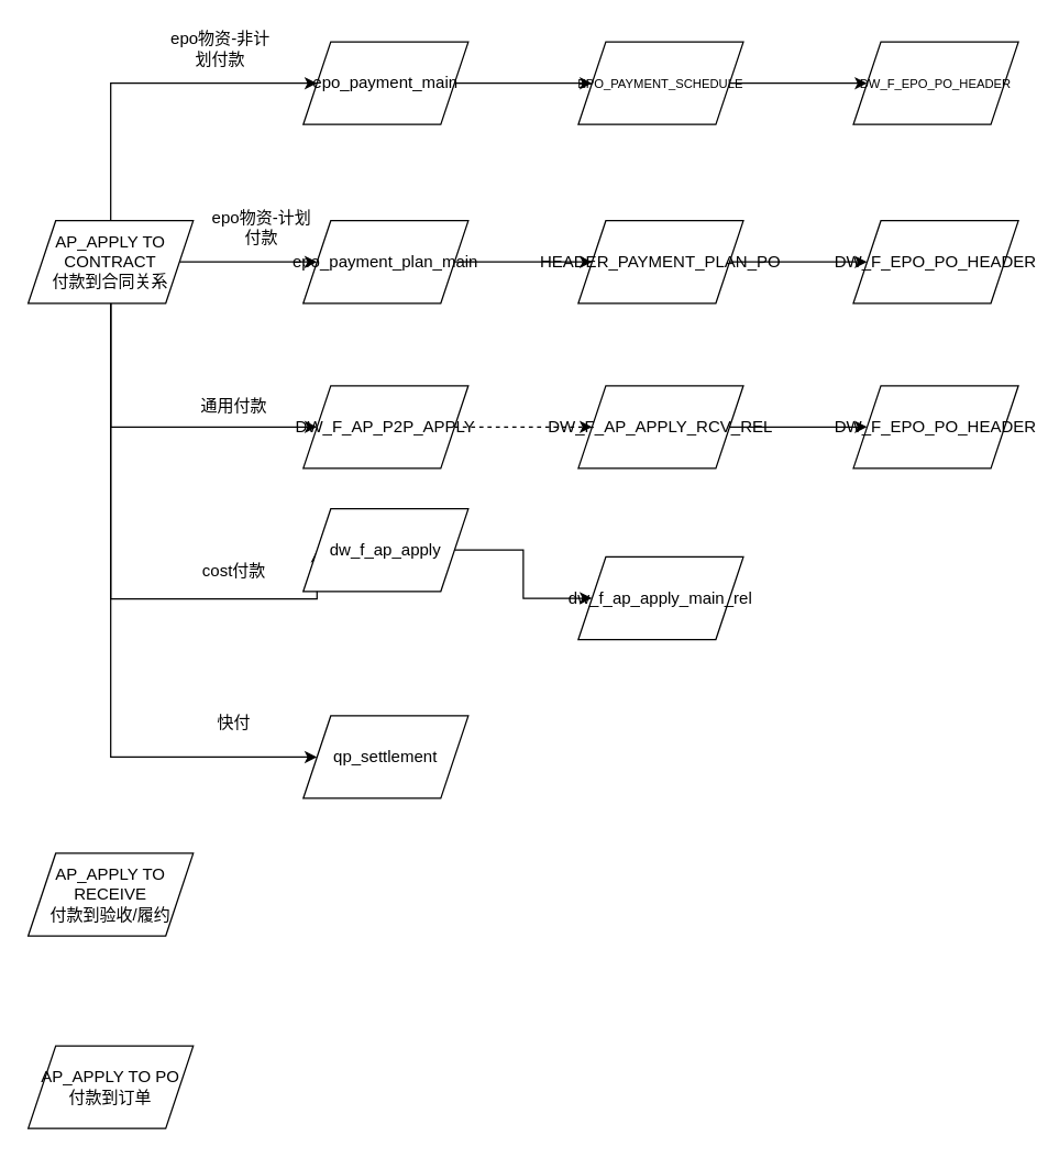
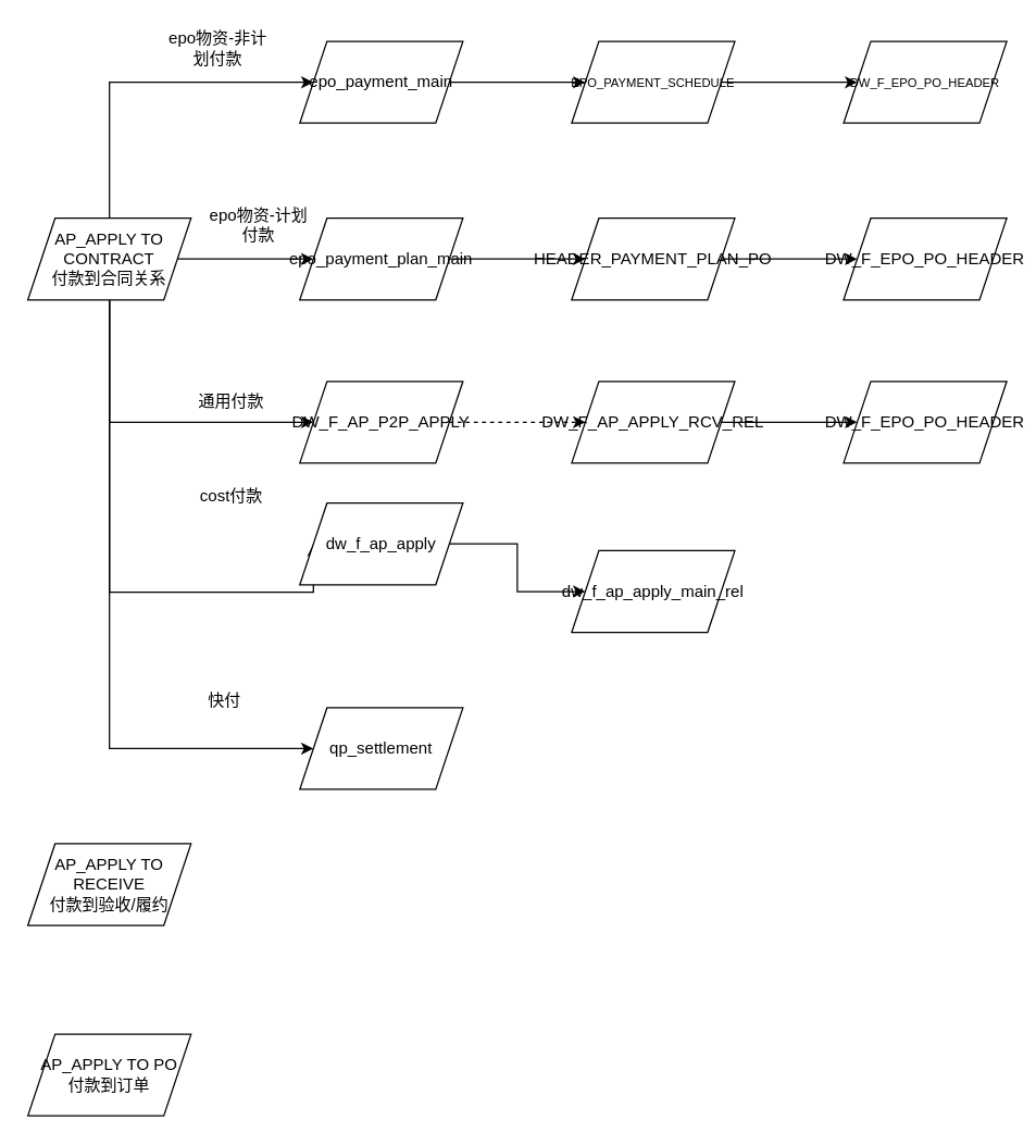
- <mxCell id="31" value="cost付款" style="text;html=1;strokeColor=none;fillColor=none;align=center;verticalAlign=middle;whiteSpace=wrap;rounded=0;" parent="1" vertex="1"><mxGeometry x="130" y="400" width="80" height="30" as="geometry" /></mxCell>
+ <mxCell id="31" value="cost付款" style="text;html=1;strokeColor=none;fillColor=none;align=center;verticalAlign=middle;whiteSpace=wrap;rounded=0;" parent="1" vertex="1"><mxGeometry x="130" y="350" width="80" height="30" as="geometry" /></mxCell>
- <mxCell id="33" value="快付" style="text;html=1;strokeColor=none;fillColor=none;align=center;verticalAlign=middle;whiteSpace=wrap;rounded=0;" parent="1" vertex="1"><mxGeometry x="130" y="510" width="80" height="30" as="geometry" /></mxCell>
+ <mxCell id="33" value="快付" style="text;html=1;strokeColor=none;fillColor=none;align=center;verticalAlign=middle;whiteSpace=wrap;rounded=0;" parent="1" vertex="1"><mxGeometry x="125" y="500" width="80" height="30" as="geometry" /></mxCell>
